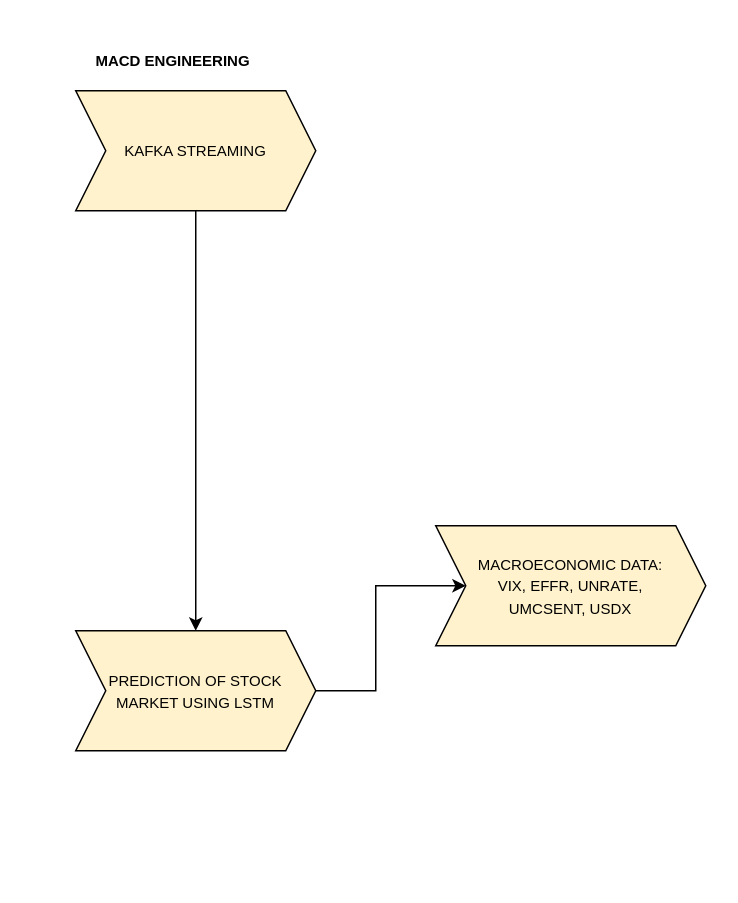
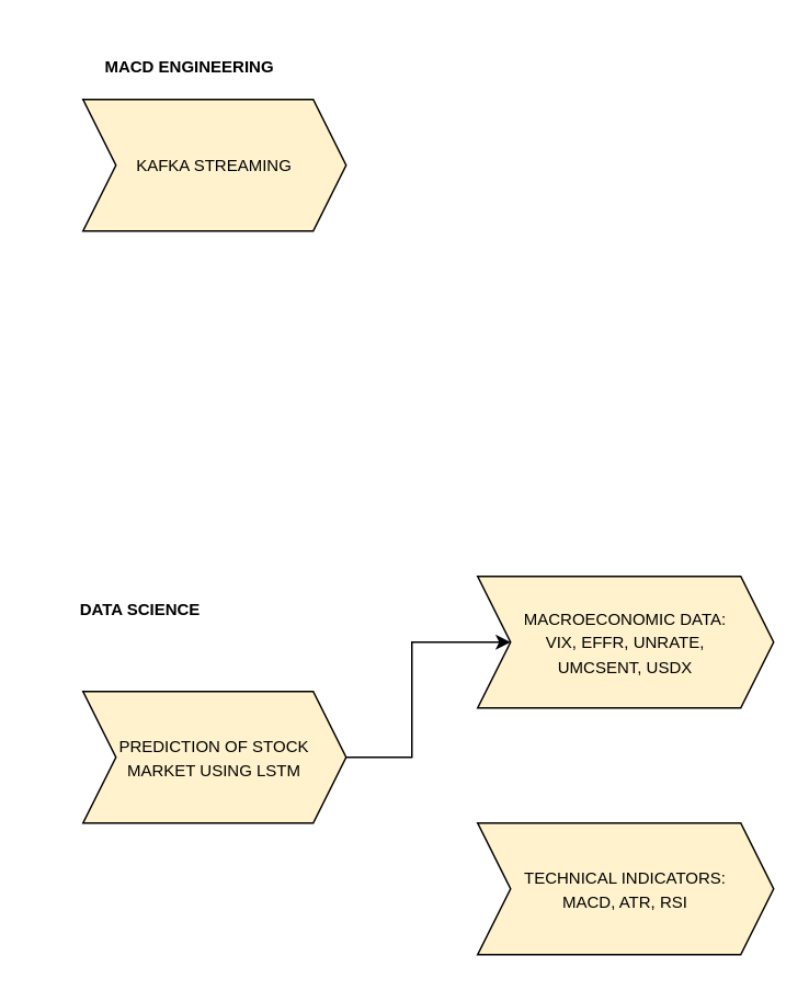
- <mxCell id="4" style="edgeStyle=orthogonalEdgeStyle;rounded=0;orthogonalLoop=1;jettySize=auto;html=1;exitX=0.5;exitY=1;exitDx=0;exitDy=0;entryX=0.5;entryY=0;entryDx=0;entryDy=0;fontSize=10;" edge="1" parent="1" source="5" target="3"><mxGeometry relative="1" as="geometry" /></mxCell>
+ <mxCell id="7" value="&lt;b&gt;DATA SCIENCE&lt;/b&gt;" style="text;html=1;strokeColor=none;fillColor=none;align=center;verticalAlign=middle;whiteSpace=wrap;rounded=0;fontSize=10;" vertex="1" parent="1"><mxGeometry x="20" y="350" width="130" height="40" as="geometry" /></mxCell>
+ <mxCell id="9" value="&lt;span style=&quot;font-size: 10px;&quot;&gt;TECHNICAL INDICATORS:&lt;br&gt;MACD, ATR, RSI&lt;br&gt;&lt;/span&gt;" style="shape=step;perimeter=stepPerimeter;whiteSpace=wrap;html=1;fixedSize=1;fillColor=#FFF2CC;" vertex="1" parent="1"><mxGeometry x="290" y="500" width="180" height="80" as="geometry" /></mxCell>
